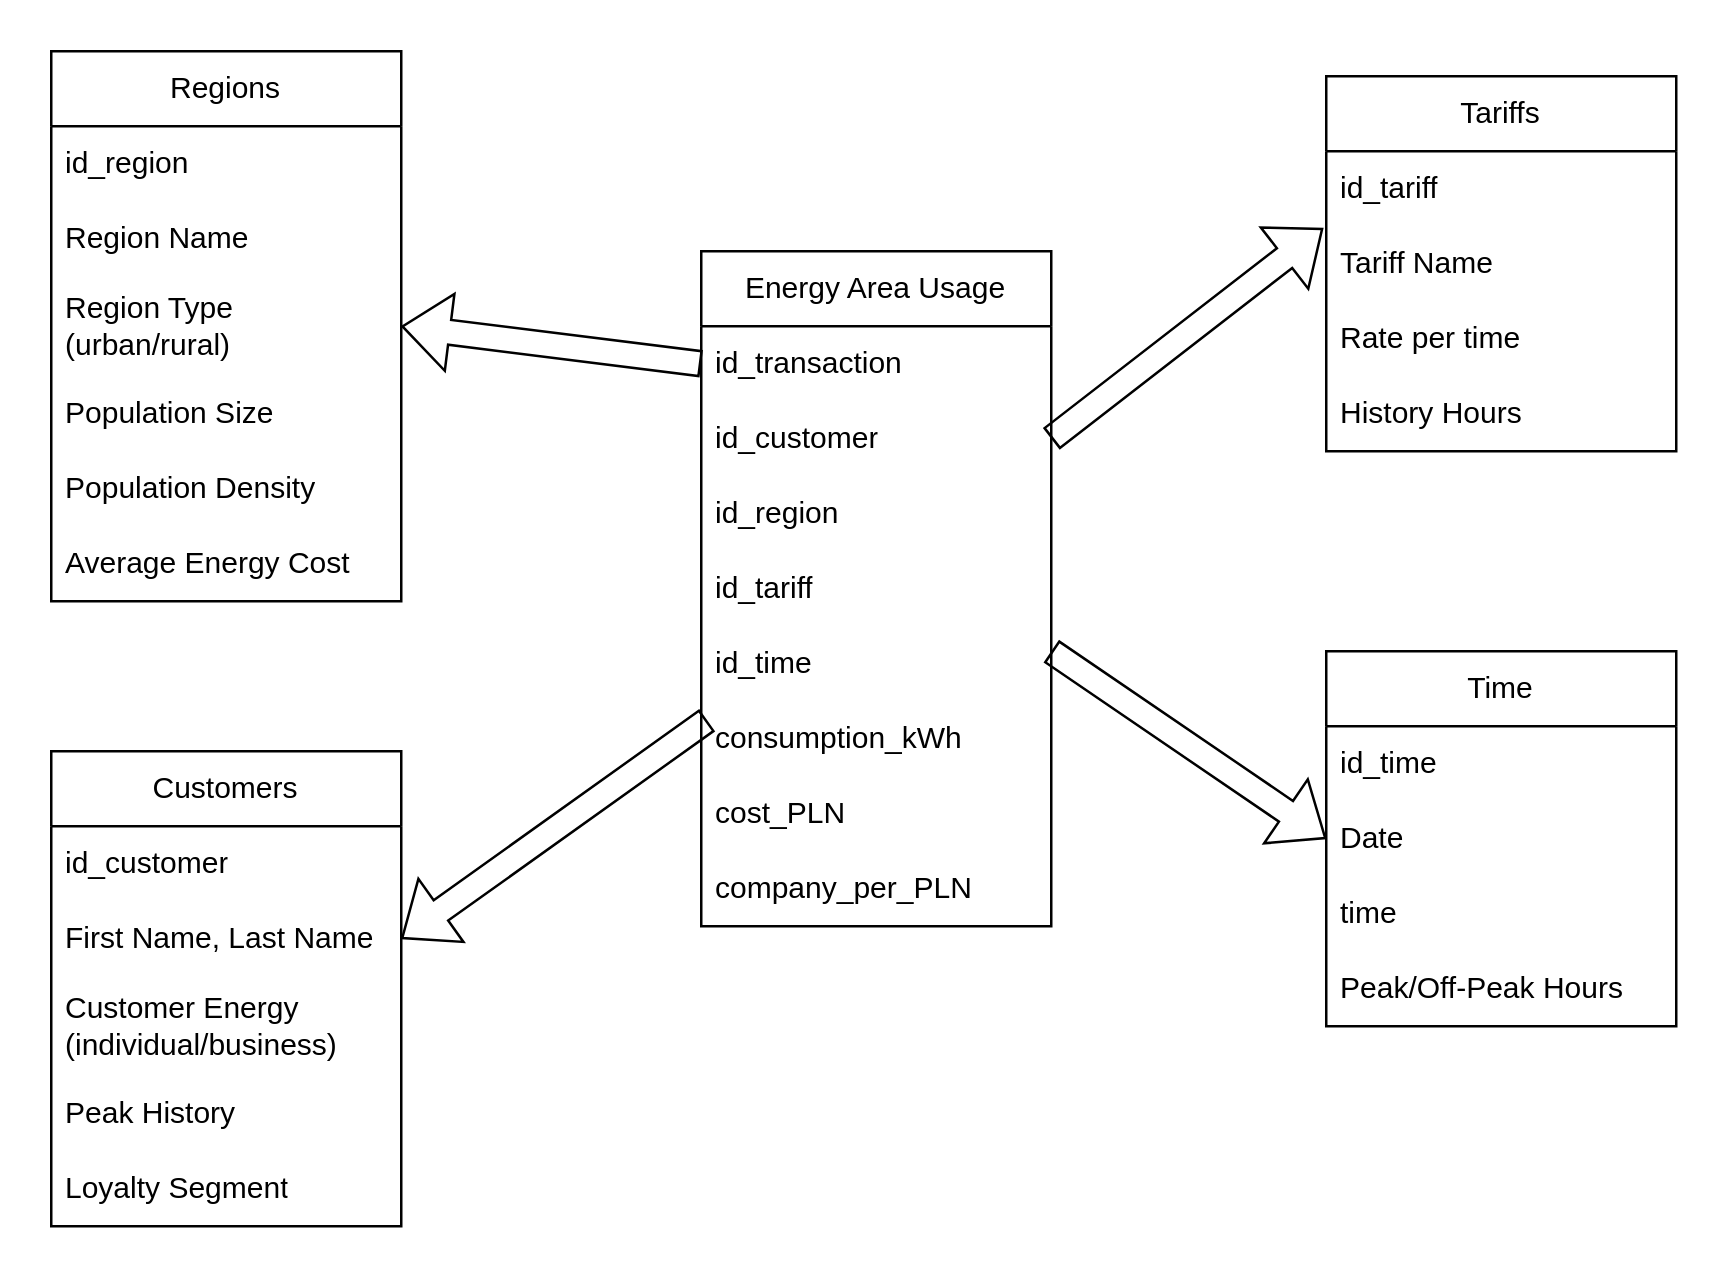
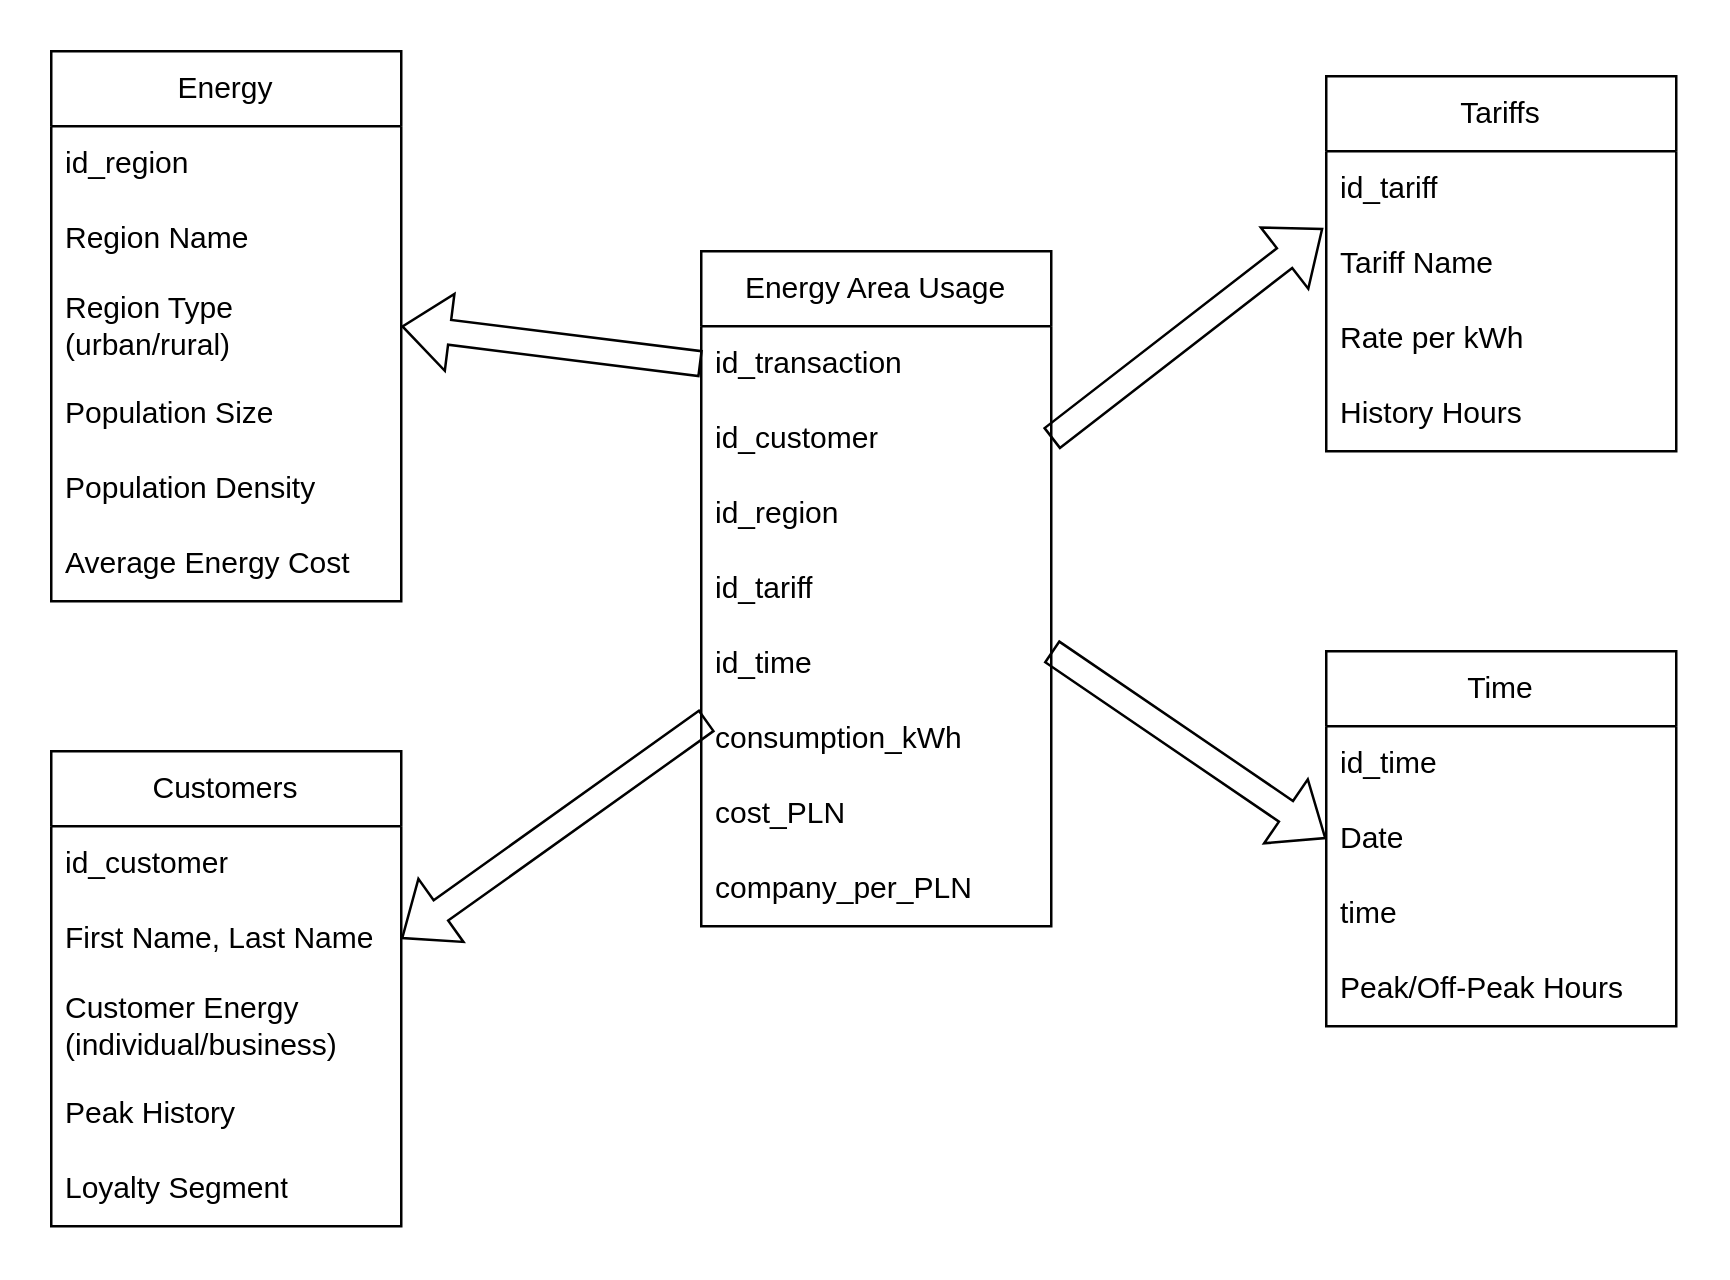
- <mxCell id="11" value="Regions" style="swimlane;fontStyle=0;childLayout=stackLayout;horizontal=1;startSize=30;horizontalStack=0;resizeParent=1;resizeParentMax=0;resizeLast=0;collapsible=1;marginBottom=0;whiteSpace=wrap;html=1;" vertex="1" parent="1"><mxGeometry x="20" y="20" width="140" height="220" as="geometry" /></mxCell>
+ <mxCell id="11" value="Energy" style="swimlane;fontStyle=0;childLayout=stackLayout;horizontal=1;startSize=30;horizontalStack=0;resizeParent=1;resizeParentMax=0;resizeLast=0;collapsible=1;marginBottom=0;whiteSpace=wrap;html=1;" vertex="1" parent="1"><mxGeometry x="20" y="20" width="140" height="220" as="geometry" /></mxCell>
- <mxCell id="21" value="Rate per time" style="text;strokeColor=none;fillColor=none;align=left;verticalAlign=middle;spacingLeft=4;spacingRight=4;overflow=hidden;points=[[0,0.5],[1,0.5]];portConstraint=eastwest;rotatable=0;whiteSpace=wrap;html=1;" vertex="1" parent="18"><mxGeometry y="90" width="140" height="30" as="geometry" /></mxCell>
+ <mxCell id="21" value="Rate per kWh" style="text;strokeColor=none;fillColor=none;align=left;verticalAlign=middle;spacingLeft=4;spacingRight=4;overflow=hidden;points=[[0,0.5],[1,0.5]];portConstraint=eastwest;rotatable=0;whiteSpace=wrap;html=1;" vertex="1" parent="18"><mxGeometry y="90" width="140" height="30" as="geometry" /></mxCell>
